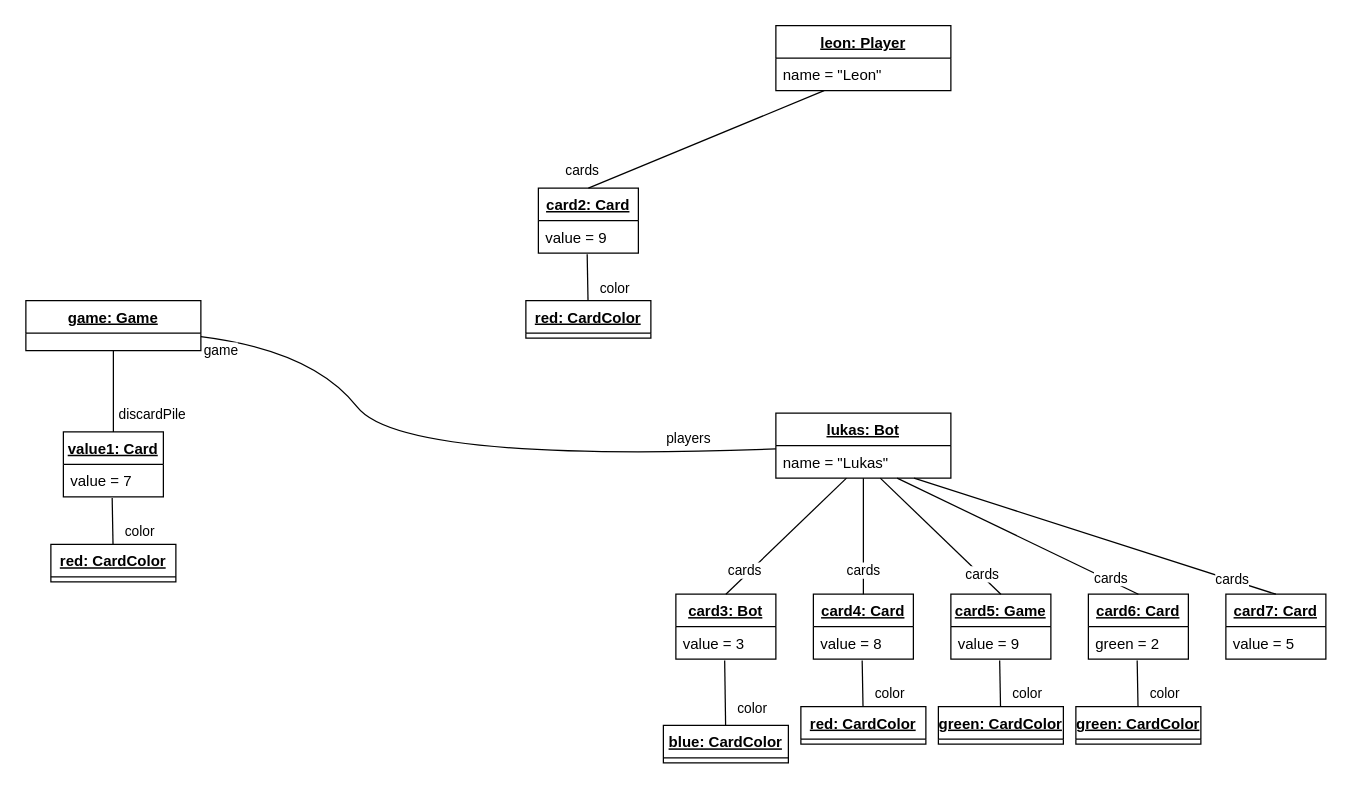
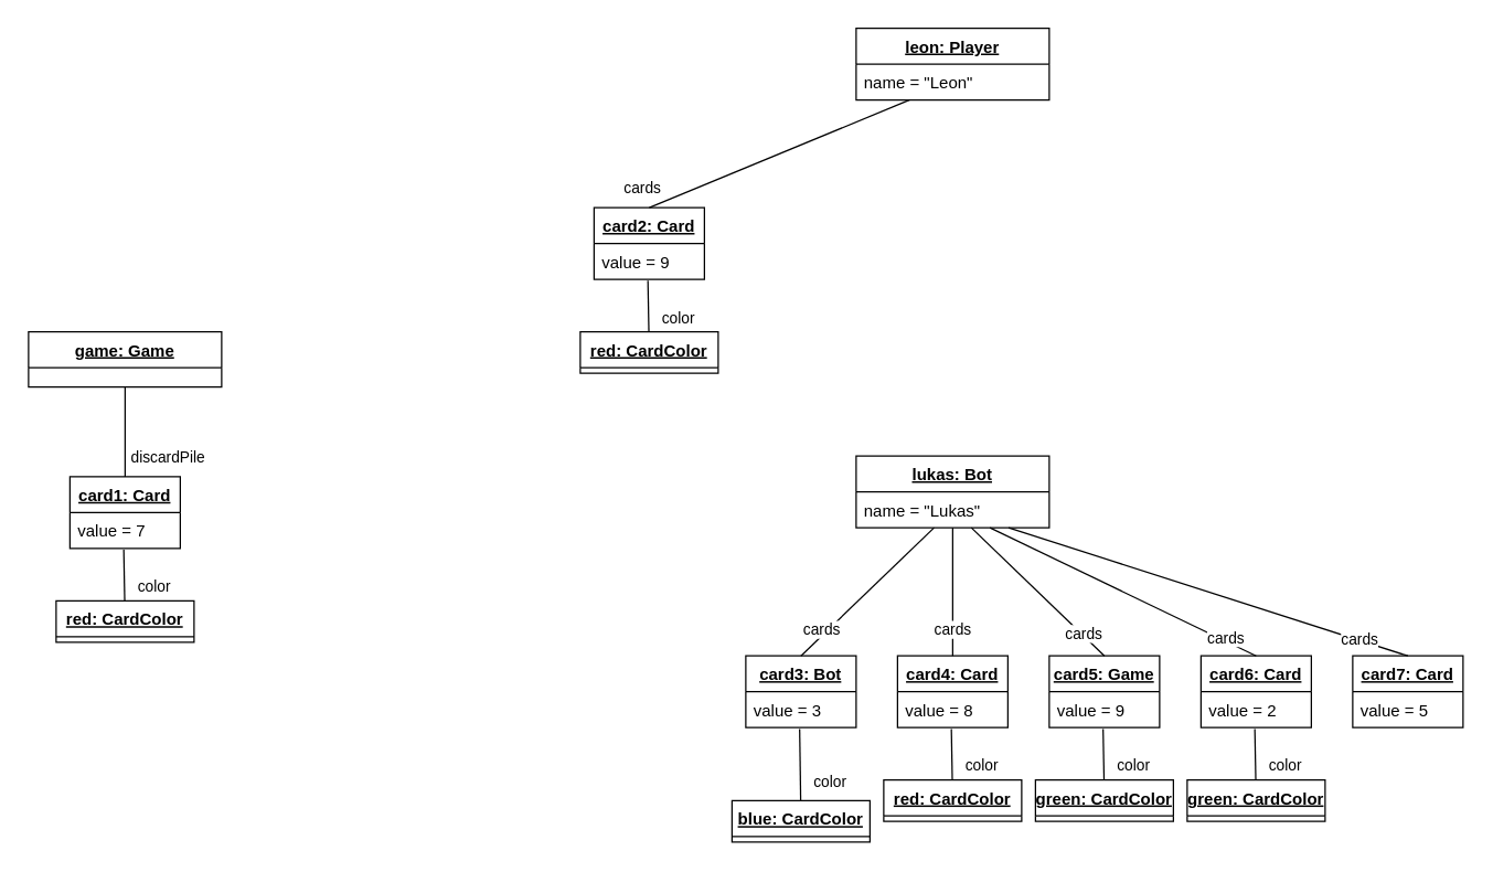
- <mxCell id="41" value="players" style="curved=1;endArrow=none;html=1;rounded=0;strokeColor=default;endFill=0;" parent="1" source="4" target="5" edge="1"><mxGeometry x="0.724" y="11" width="50" height="50" relative="1" as="geometry"><mxPoint x="170" y="276" as="sourcePoint" /><mxPoint x="630" y="58.279" as="targetPoint" /><Array as="points"><mxPoint x="250" y="280" /><mxPoint x="320" y="370" /></Array><mxPoint as="offset" /></mxGeometry></mxCell>
- <mxCell id="42" value="game" style="edgeLabel;html=1;align=center;verticalAlign=middle;resizable=0;points=[];" parent="41" vertex="1" connectable="0"><mxGeometry x="-0.959" y="1" relative="1" as="geometry"><mxPoint x="5" y="11" as="offset" /></mxGeometry></mxCell>
- <mxCell id="44" value="value1: Card" style="swimlane;fontStyle=5;childLayout=stackLayout;horizontal=1;startSize=26;fillColor=none;horizontalStack=0;resizeParent=1;resizeParentMax=0;resizeLast=0;collapsible=1;marginBottom=0;" parent="1" vertex="1"><mxGeometry x="50" y="345" width="80" height="52" as="geometry" /></mxCell>
+ <mxCell id="44" value="card1: Card" style="swimlane;fontStyle=5;childLayout=stackLayout;horizontal=1;startSize=26;fillColor=none;horizontalStack=0;resizeParent=1;resizeParentMax=0;resizeLast=0;collapsible=1;marginBottom=0;" parent="1" vertex="1"><mxGeometry x="50" y="345" width="80" height="52" as="geometry" /></mxCell>
- <mxCell id="26" value="green = 2" style="text;strokeColor=none;fillColor=none;align=left;verticalAlign=top;spacingLeft=4;spacingRight=4;overflow=hidden;rotatable=0;points=[[0,0.5],[1,0.5]];portConstraint=eastwest;" parent="25" vertex="1"><mxGeometry y="26" width="80" height="26" as="geometry" /></mxCell>
+ <mxCell id="26" value="value = 2" style="text;strokeColor=none;fillColor=none;align=left;verticalAlign=top;spacingLeft=4;spacingRight=4;overflow=hidden;rotatable=0;points=[[0,0.5],[1,0.5]];portConstraint=eastwest;" parent="25" vertex="1"><mxGeometry y="26" width="80" height="26" as="geometry" /></mxCell>
